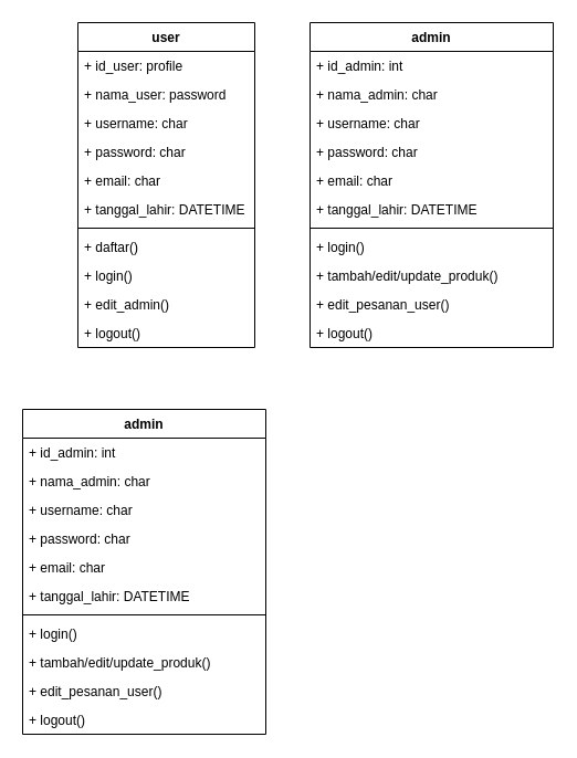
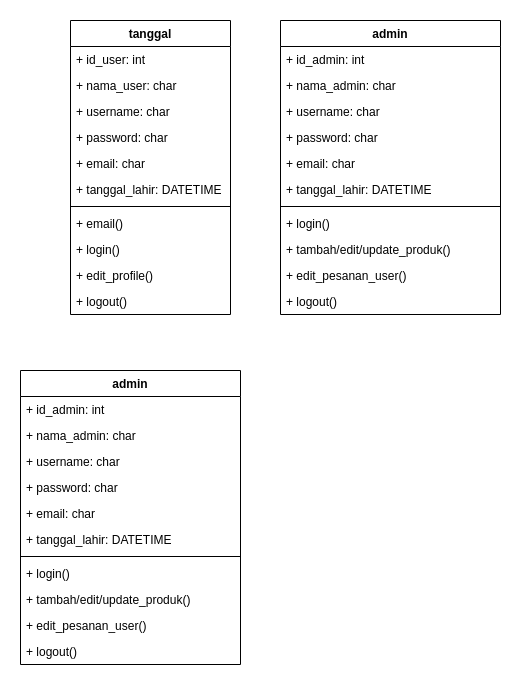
- <mxCell id="2" value="user" style="swimlane;fontStyle=1;align=center;verticalAlign=top;childLayout=stackLayout;horizontal=1;startSize=26;horizontalStack=0;resizeParent=1;resizeParentMax=0;resizeLast=0;collapsible=1;marginBottom=0;" vertex="1" parent="1"><mxGeometry x="70" y="20" width="160" height="294" as="geometry" /></mxCell>
+ <mxCell id="2" value="tanggal" style="swimlane;fontStyle=1;align=center;verticalAlign=top;childLayout=stackLayout;horizontal=1;startSize=26;horizontalStack=0;resizeParent=1;resizeParentMax=0;resizeLast=0;collapsible=1;marginBottom=0;" vertex="1" parent="1"><mxGeometry x="70" y="20" width="160" height="294" as="geometry" /></mxCell>
- <mxCell id="3" value="+ id_user: profile" style="text;strokeColor=none;fillColor=none;align=left;verticalAlign=top;spacingLeft=4;spacingRight=4;overflow=hidden;rotatable=0;points=[[0,0.5],[1,0.5]];portConstraint=eastwest;" vertex="1" parent="2"><mxGeometry y="26" width="160" height="26" as="geometry" /></mxCell>
+ <mxCell id="3" value="+ id_user: int" style="text;strokeColor=none;fillColor=none;align=left;verticalAlign=top;spacingLeft=4;spacingRight=4;overflow=hidden;rotatable=0;points=[[0,0.5],[1,0.5]];portConstraint=eastwest;" vertex="1" parent="2"><mxGeometry y="26" width="160" height="26" as="geometry" /></mxCell>
- <mxCell id="4" value="+ nama_user: password" style="text;strokeColor=none;fillColor=none;align=left;verticalAlign=top;spacingLeft=4;spacingRight=4;overflow=hidden;rotatable=0;points=[[0,0.5],[1,0.5]];portConstraint=eastwest;" vertex="1" parent="2"><mxGeometry y="52" width="160" height="26" as="geometry" /></mxCell>
+ <mxCell id="4" value="+ nama_user: char" style="text;strokeColor=none;fillColor=none;align=left;verticalAlign=top;spacingLeft=4;spacingRight=4;overflow=hidden;rotatable=0;points=[[0,0.5],[1,0.5]];portConstraint=eastwest;" vertex="1" parent="2"><mxGeometry y="52" width="160" height="26" as="geometry" /></mxCell>
- <mxCell id="10" value="+ daftar()" style="text;strokeColor=none;fillColor=none;align=left;verticalAlign=top;spacingLeft=4;spacingRight=4;overflow=hidden;rotatable=0;points=[[0,0.5],[1,0.5]];portConstraint=eastwest;" vertex="1" parent="2"><mxGeometry y="190" width="160" height="26" as="geometry" /></mxCell>
+ <mxCell id="10" value="+ email()" style="text;strokeColor=none;fillColor=none;align=left;verticalAlign=top;spacingLeft=4;spacingRight=4;overflow=hidden;rotatable=0;points=[[0,0.5],[1,0.5]];portConstraint=eastwest;" vertex="1" parent="2"><mxGeometry y="190" width="160" height="26" as="geometry" /></mxCell>
- <mxCell id="12" value="+ edit_admin()" style="text;strokeColor=none;fillColor=none;align=left;verticalAlign=top;spacingLeft=4;spacingRight=4;overflow=hidden;rotatable=0;points=[[0,0.5],[1,0.5]];portConstraint=eastwest;" vertex="1" parent="2"><mxGeometry y="242" width="160" height="26" as="geometry" /></mxCell>
+ <mxCell id="12" value="+ edit_profile()" style="text;strokeColor=none;fillColor=none;align=left;verticalAlign=top;spacingLeft=4;spacingRight=4;overflow=hidden;rotatable=0;points=[[0,0.5],[1,0.5]];portConstraint=eastwest;" vertex="1" parent="2"><mxGeometry y="242" width="160" height="26" as="geometry" /></mxCell>
